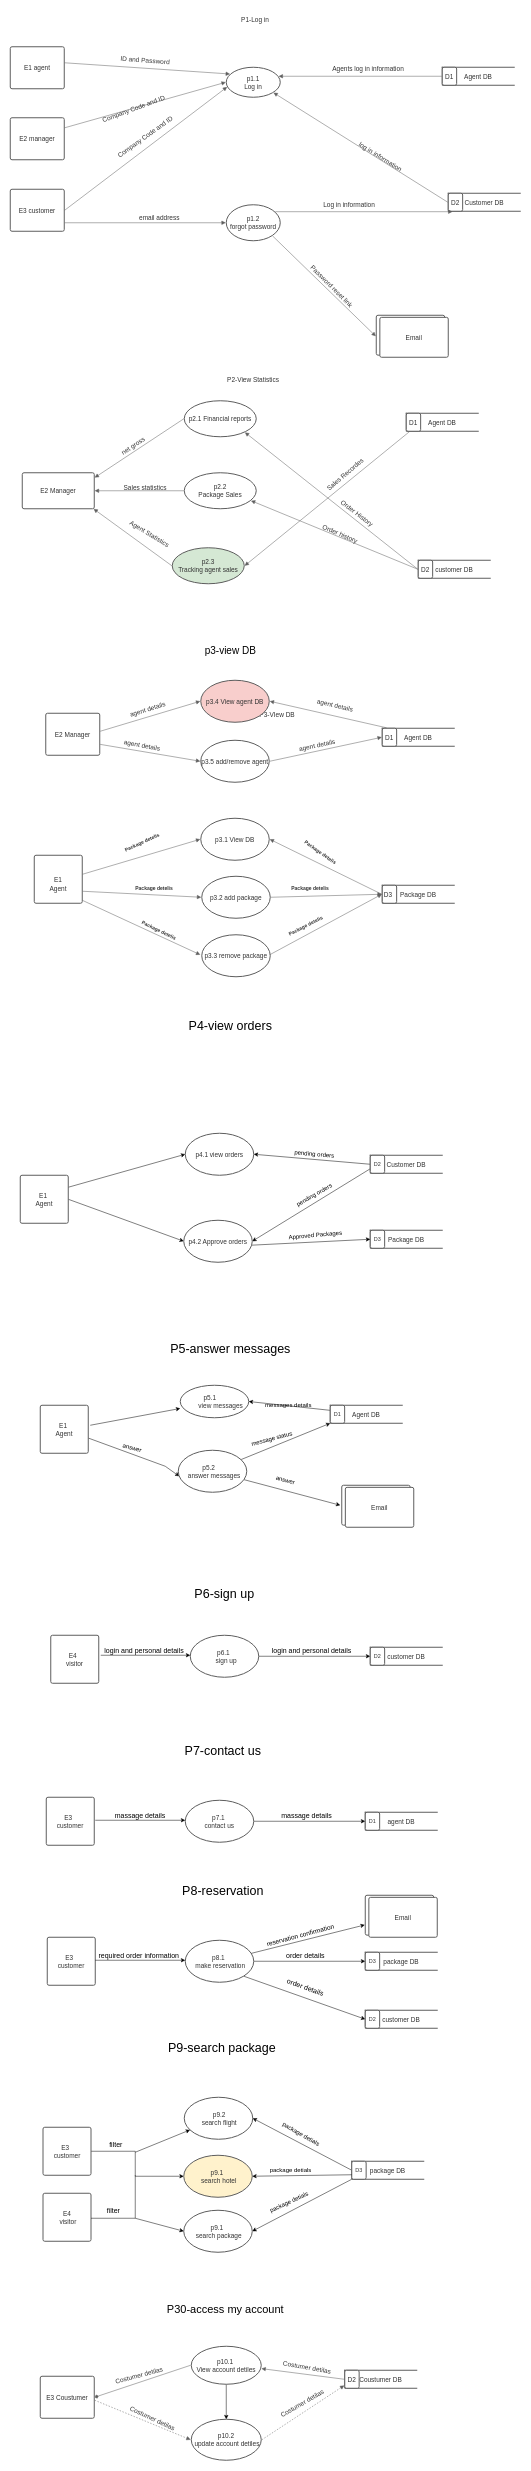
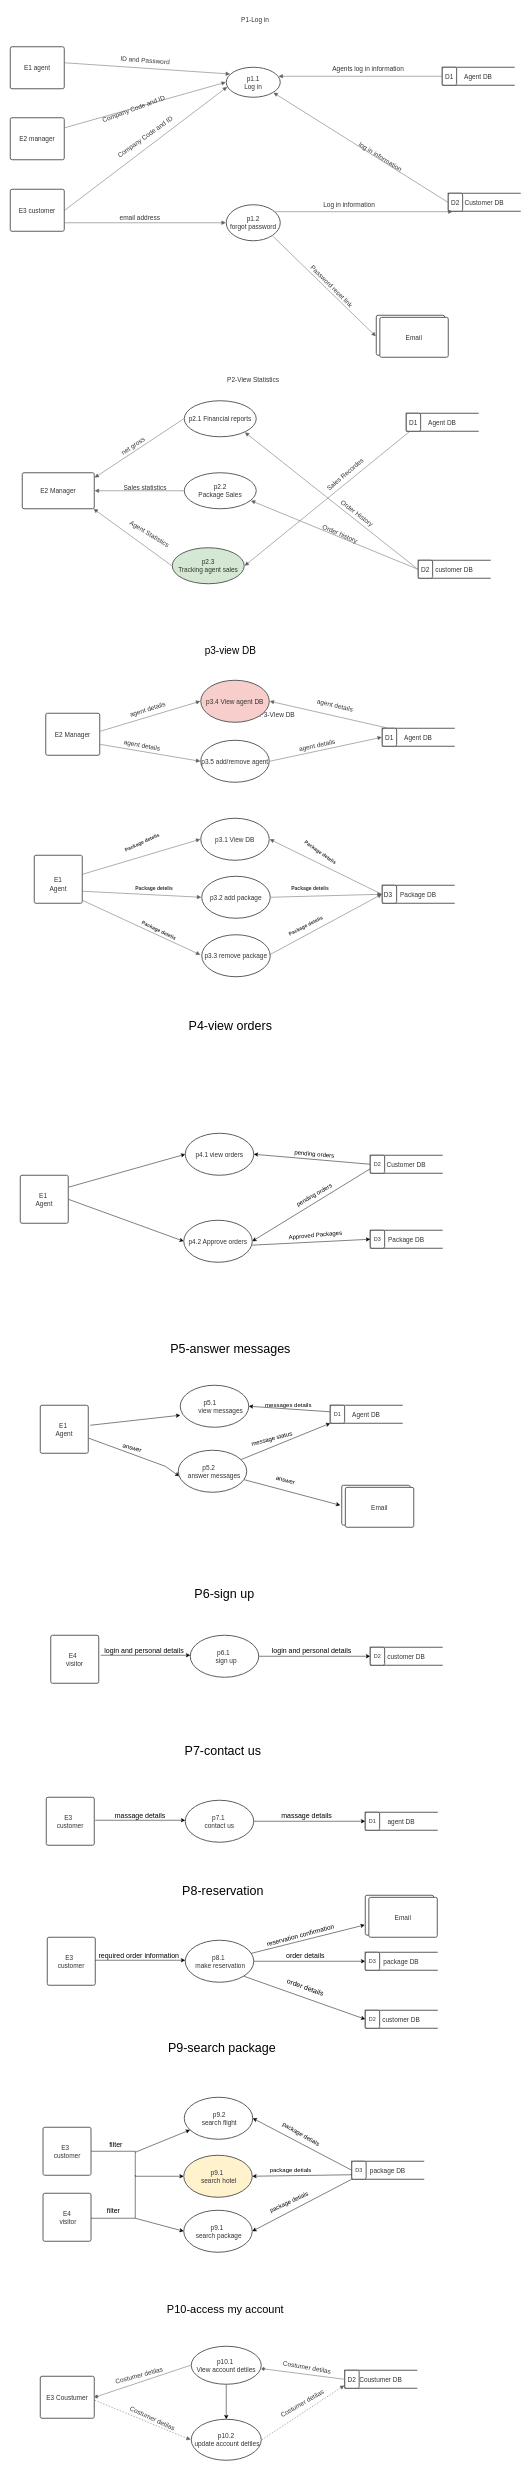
- <mxCell id="16" value="  email address" style="html=1;overflow=block;whiteSpace=wrap;;whiteSpace=wrap;fontSize=13;fontColor=#333333;spacing=3;strokeOpacity=0;fillOpacity=0;rounded=1;absoluteArcSize=1;arcSize=7;fillColor=#ffffff;strokeWidth=2;" parent="1" vertex="1" zOrder="19"><mxGeometry x="217" y="416" width="203" height="38" as="geometry" /></mxCell>
+ <mxCell id="16" value="  email address" style="html=1;overflow=block;whiteSpace=wrap;;whiteSpace=wrap;fontSize=13;fontColor=#333333;spacing=3;strokeOpacity=0;fillOpacity=0;rounded=1;absoluteArcSize=1;arcSize=7;fillColor=#ffffff;strokeWidth=2;" parent="1" vertex="1" zOrder="19"><mxGeometry x="217" y="416" width="125" height="38" as="geometry" /></mxCell>
- <mxCell id="107" value="&amp;nbsp; &amp;nbsp; &amp;nbsp; &amp;nbsp; &amp;nbsp; &amp;nbsp; p5.1&amp;nbsp; &amp;nbsp; &amp;nbsp; &amp;nbsp; &amp;nbsp; &amp;nbsp; &amp;nbsp; &amp;nbsp; &amp;nbsp; &amp;nbsp; &amp;nbsp; &amp;nbsp; &amp;nbsp;view messages" style="html=1;overflow=block;whiteSpace=wrap;ellipse;whiteSpace=wrap;fontSize=13;fontColor=#333333;spacing=0;strokeColor=#5e5e5e;strokeOpacity=100;rounded=1;absoluteArcSize=1;arcSize=7;strokeWidth=2;" parent="1" vertex="1" zOrder="19"><mxGeometry x="360" y="2770" width="137" height="65" as="geometry" /></mxCell>
+ <mxCell id="107" value="&amp;nbsp; &amp;nbsp; &amp;nbsp; &amp;nbsp; &amp;nbsp; &amp;nbsp; p5.1&amp;nbsp; &amp;nbsp; &amp;nbsp; &amp;nbsp; &amp;nbsp; &amp;nbsp; &amp;nbsp; &amp;nbsp; &amp;nbsp; &amp;nbsp; &amp;nbsp; &amp;nbsp; &amp;nbsp;view messages" style="html=1;overflow=block;whiteSpace=wrap;ellipse;whiteSpace=wrap;fontSize=13;fontColor=#333333;spacing=0;strokeColor=#5e5e5e;strokeOpacity=100;rounded=1;absoluteArcSize=1;arcSize=7;strokeWidth=2;" parent="1" vertex="1" zOrder="19"><mxGeometry x="360" y="2770" width="137" height="84" as="geometry" /></mxCell>
- <mxCell id="143" value="&lt;span style=&quot;font-size: 22px&quot;&gt;P30-access my account&lt;/span&gt;" style="text;html=1;align=center;verticalAlign=middle;resizable=0;points=[];autosize=1;" vertex="1" parent="1"><mxGeometry x="325" y="4608" width="250" height="20" as="geometry" /></mxCell>
+ <mxCell id="143" value="&lt;span style=&quot;font-size: 22px&quot;&gt;P10-access my account&lt;/span&gt;" style="text;html=1;align=center;verticalAlign=middle;resizable=0;points=[];autosize=1;" vertex="1" parent="1"><mxGeometry x="325" y="4608" width="250" height="20" as="geometry" /></mxCell>
- <mxCell id="137" value="" style="html=1;jettySize=18;whiteSpace=wrap;fontSize=11;strokeColor=#5E5E5E;rounded=0;startArrow=none;;endArrow=block;endFill=1;;exitX=-0.006;exitY=0.5;exitPerimeter=0;entryX=1.002;entryY=0.588;entryPerimeter=0;" edge="1" parent="1" source="133" target="131"><mxGeometry width="100" height="100" relative="1" as="geometry"><Array as="points" /></mxGeometry></mxCell>
+ <mxCell id="137" value="" style="html=1;jettySize=18;whiteSpace=wrap;fontSize=11;strokeColor=#5E5E5E;rounded=0;startArrow=none;endArrow=diamond;endFill=1;exitX=-0.006;exitY=0.5;exitPerimeter=0;entryX=1.002;entryY=0.588;entryPerimeter=0;" edge="1" parent="1" source="133" target="131"><mxGeometry width="100" height="100" relative="1" as="geometry"><Array as="points" /></mxGeometry></mxCell>
